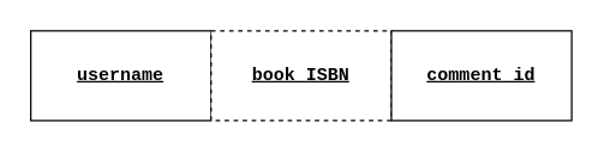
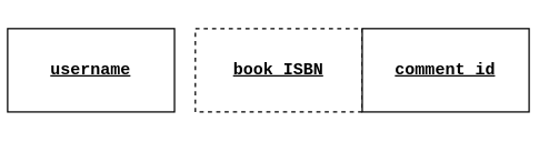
- <mxCell id="2" value="username" style="rounded=0;whiteSpace=wrap;html=1;fontStyle=5;fontFamily=Courier New;labelBackgroundColor=none;" vertex="1" parent="1"><mxGeometry x="20" y="20" width="120" height="60" as="geometry" /></mxCell>
+ <mxCell id="2" value="username" style="rounded=0;whiteSpace=wrap;html=1;fontStyle=5;fontFamily=Courier New;labelBackgroundColor=none;" vertex="1" parent="1"><mxGeometry x="5" y="20" width="120" height="60" as="geometry" /></mxCell>
